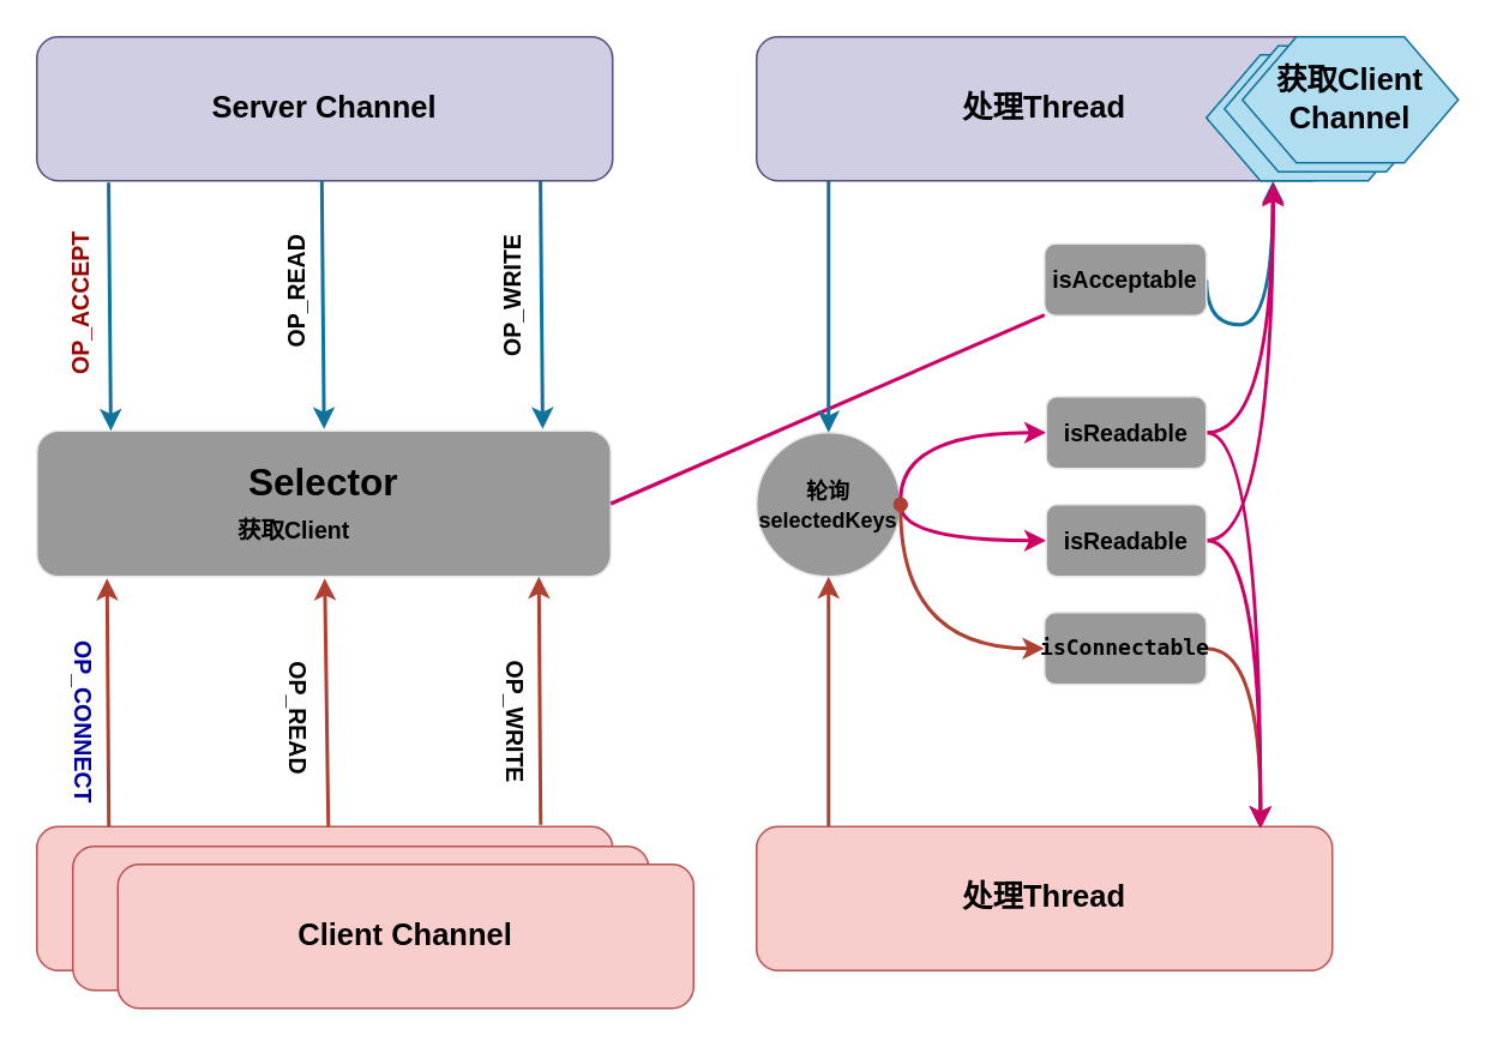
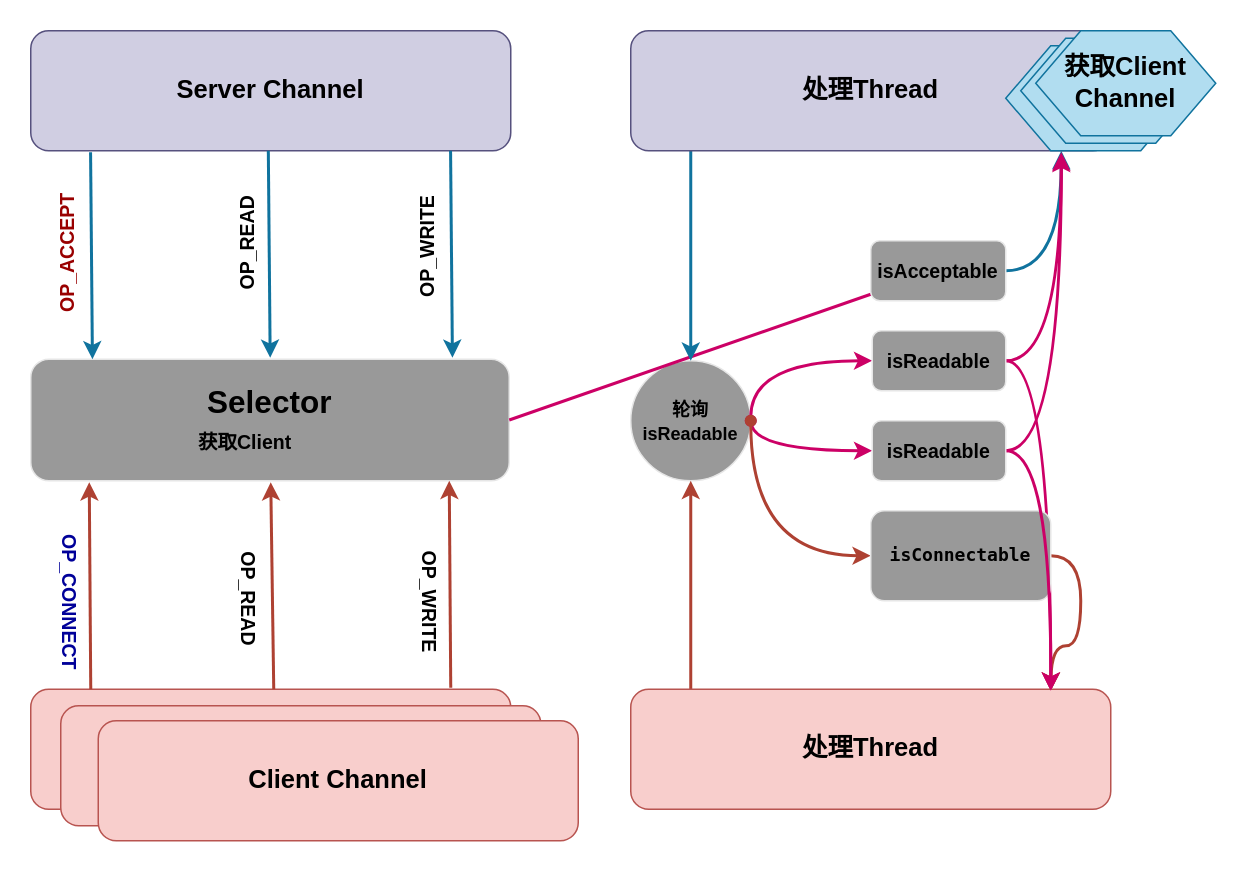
- <mxCell id="15" value="&lt;b&gt;isAcceptable&lt;/b&gt;" style="rounded=1;whiteSpace=wrap;html=1;strokeColor=#E6E6E6;fillColor=#999999;fontSize=13;" vertex="1" parent="1"><mxGeometry x="580" y="135" width="90" height="40" as="geometry" /></mxCell>
+ <mxCell id="15" value="&lt;b&gt;isAcceptable&lt;/b&gt;" style="rounded=1;whiteSpace=wrap;html=1;strokeColor=#E6E6E6;fillColor=#999999;fontSize=13;" vertex="1" parent="1"><mxGeometry x="580" y="160" width="90" height="40" as="geometry" /></mxCell>
- <mxCell id="12" value="&lt;span style=&quot;text-align: left&quot;&gt;&lt;b&gt;&lt;font style=&quot;font-size: 12px&quot;&gt;轮询&lt;br&gt;selectedKeys&lt;/font&gt;&lt;/b&gt;&lt;/span&gt;" style="ellipse;whiteSpace=wrap;html=1;aspect=fixed;strokeColor=#E6E6E6;fillColor=#999999;fontSize=13;" vertex="1" parent="1"><mxGeometry x="420" y="240" width="80" height="80" as="geometry" /></mxCell>
+ <mxCell id="12" value="&lt;span style=&quot;text-align: left&quot;&gt;&lt;b&gt;&lt;font style=&quot;font-size: 12px&quot;&gt;轮询&lt;br&gt;isReadable&lt;/font&gt;&lt;/b&gt;&lt;/span&gt;" style="ellipse;whiteSpace=wrap;html=1;aspect=fixed;strokeColor=#E6E6E6;fillColor=#999999;fontSize=13;" vertex="1" parent="1"><mxGeometry x="420" y="240" width="80" height="80" as="geometry" /></mxCell>
- <mxCell id="23" value="&lt;pre class=&quot;prettyprint&quot; style=&quot;margin-top: 0px ; margin-bottom: 0px ; padding: 0px ; white-space: pre-wrap ; overflow-wrap: break-word ; font-size: 12px ; text-align: left&quot;&gt;isConnectable&lt;/pre&gt;" style="rounded=1;whiteSpace=wrap;html=1;strokeColor=#E6E6E6;fillColor=#999999;fontSize=13;fontStyle=1" vertex="1" parent="1"><mxGeometry x="580" y="340" width="90" height="40" as="geometry" /></mxCell>
+ <mxCell id="23" value="&lt;pre class=&quot;prettyprint&quot; style=&quot;margin-top: 0px ; margin-bottom: 0px ; padding: 0px ; white-space: pre-wrap ; overflow-wrap: break-word ; font-size: 12px ; text-align: left&quot;&gt;isConnectable&lt;/pre&gt;" style="rounded=1;whiteSpace=wrap;html=1;strokeColor=#E6E6E6;fillColor=#999999;fontSize=13;fontStyle=1" vertex="1" parent="1"><mxGeometry x="580" y="340" width="120" height="60" as="geometry" /></mxCell>
